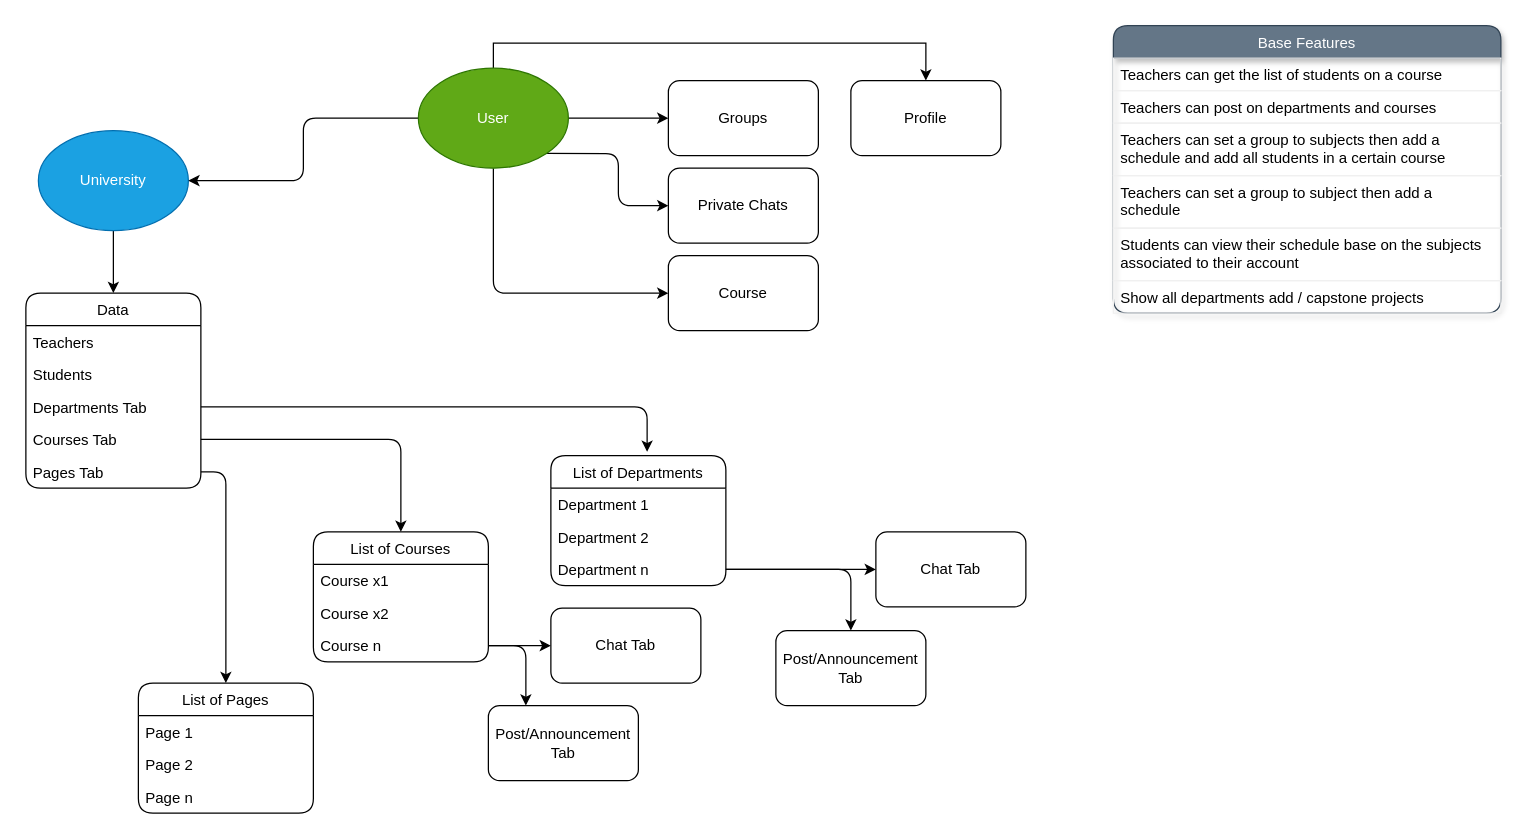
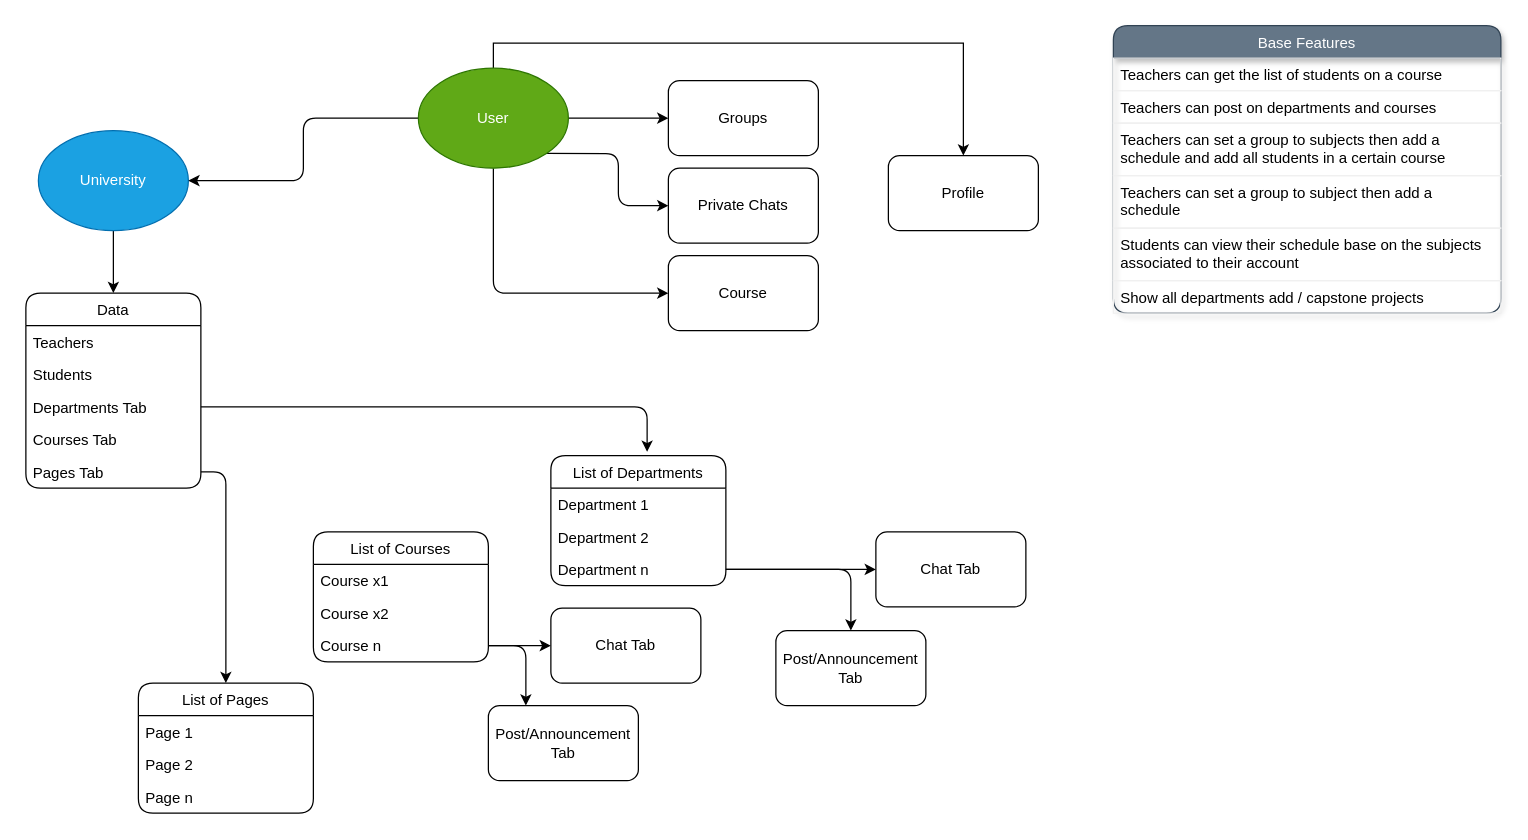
- <mxCell id="42" value="Profile" style="rounded=1;whiteSpace=wrap;html=1;" parent="1" vertex="1"><mxGeometry x="680" y="64" width="120" height="60" as="geometry" /></mxCell>
+ <mxCell id="42" value="Profile" style="rounded=1;whiteSpace=wrap;html=1;" parent="1" vertex="1"><mxGeometry x="710" y="124" width="120" height="60" as="geometry" /></mxCell>
- <mxCell id="19" style="edgeStyle=orthogonalEdgeStyle;orthogonalLoop=1;jettySize=auto;html=1;entryX=0.5;entryY=0;entryDx=0;entryDy=0;" parent="1" source="8" target="15" edge="1"><mxGeometry relative="1" as="geometry" /></mxCell>
